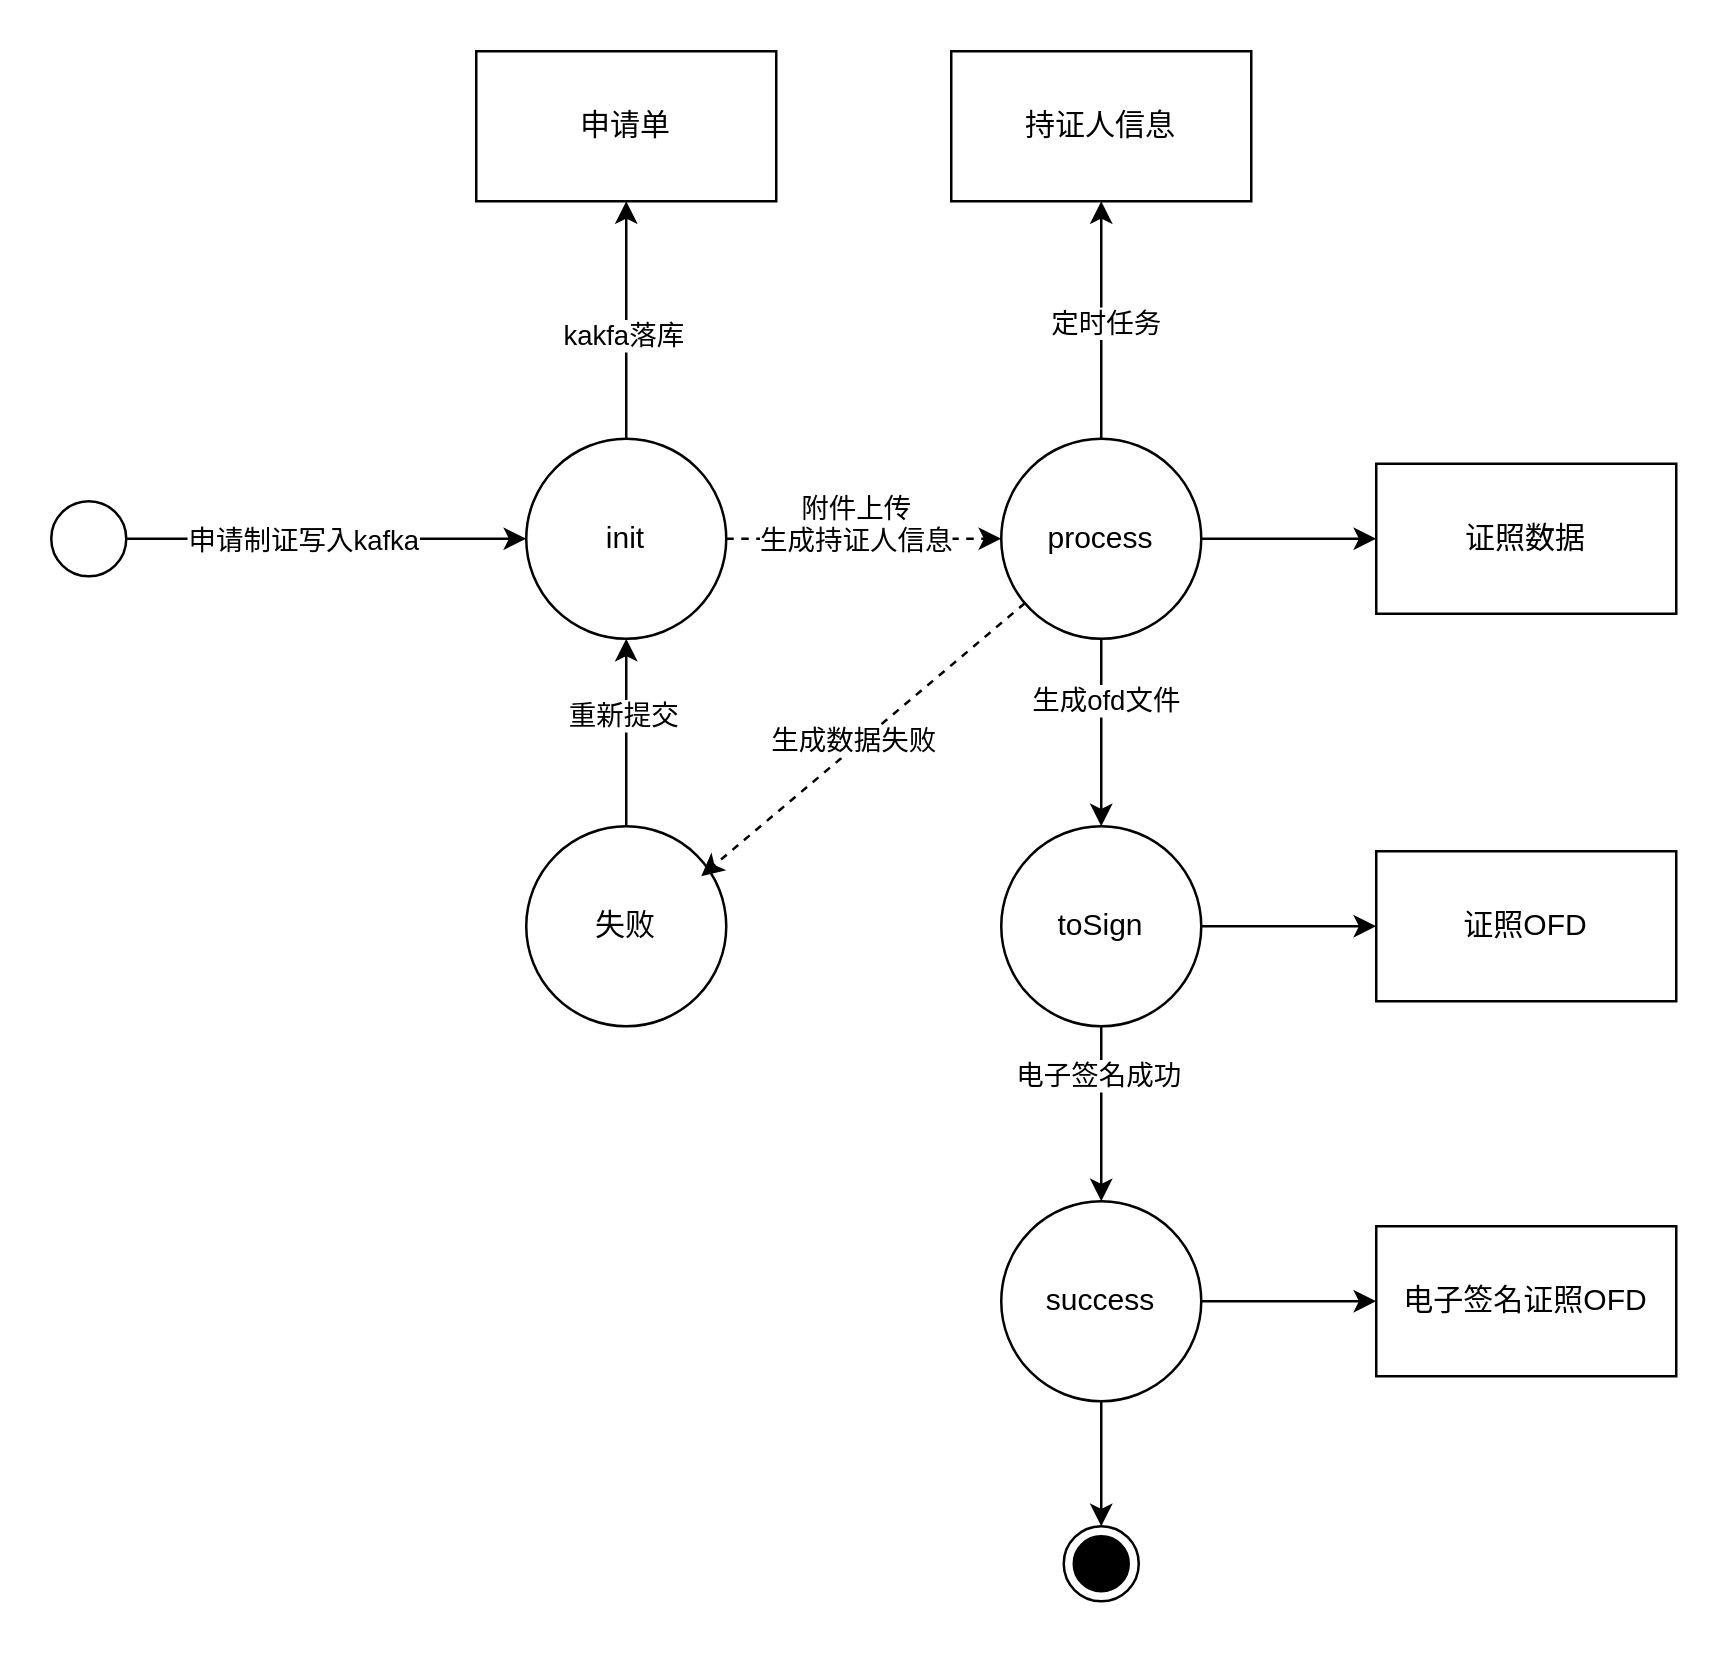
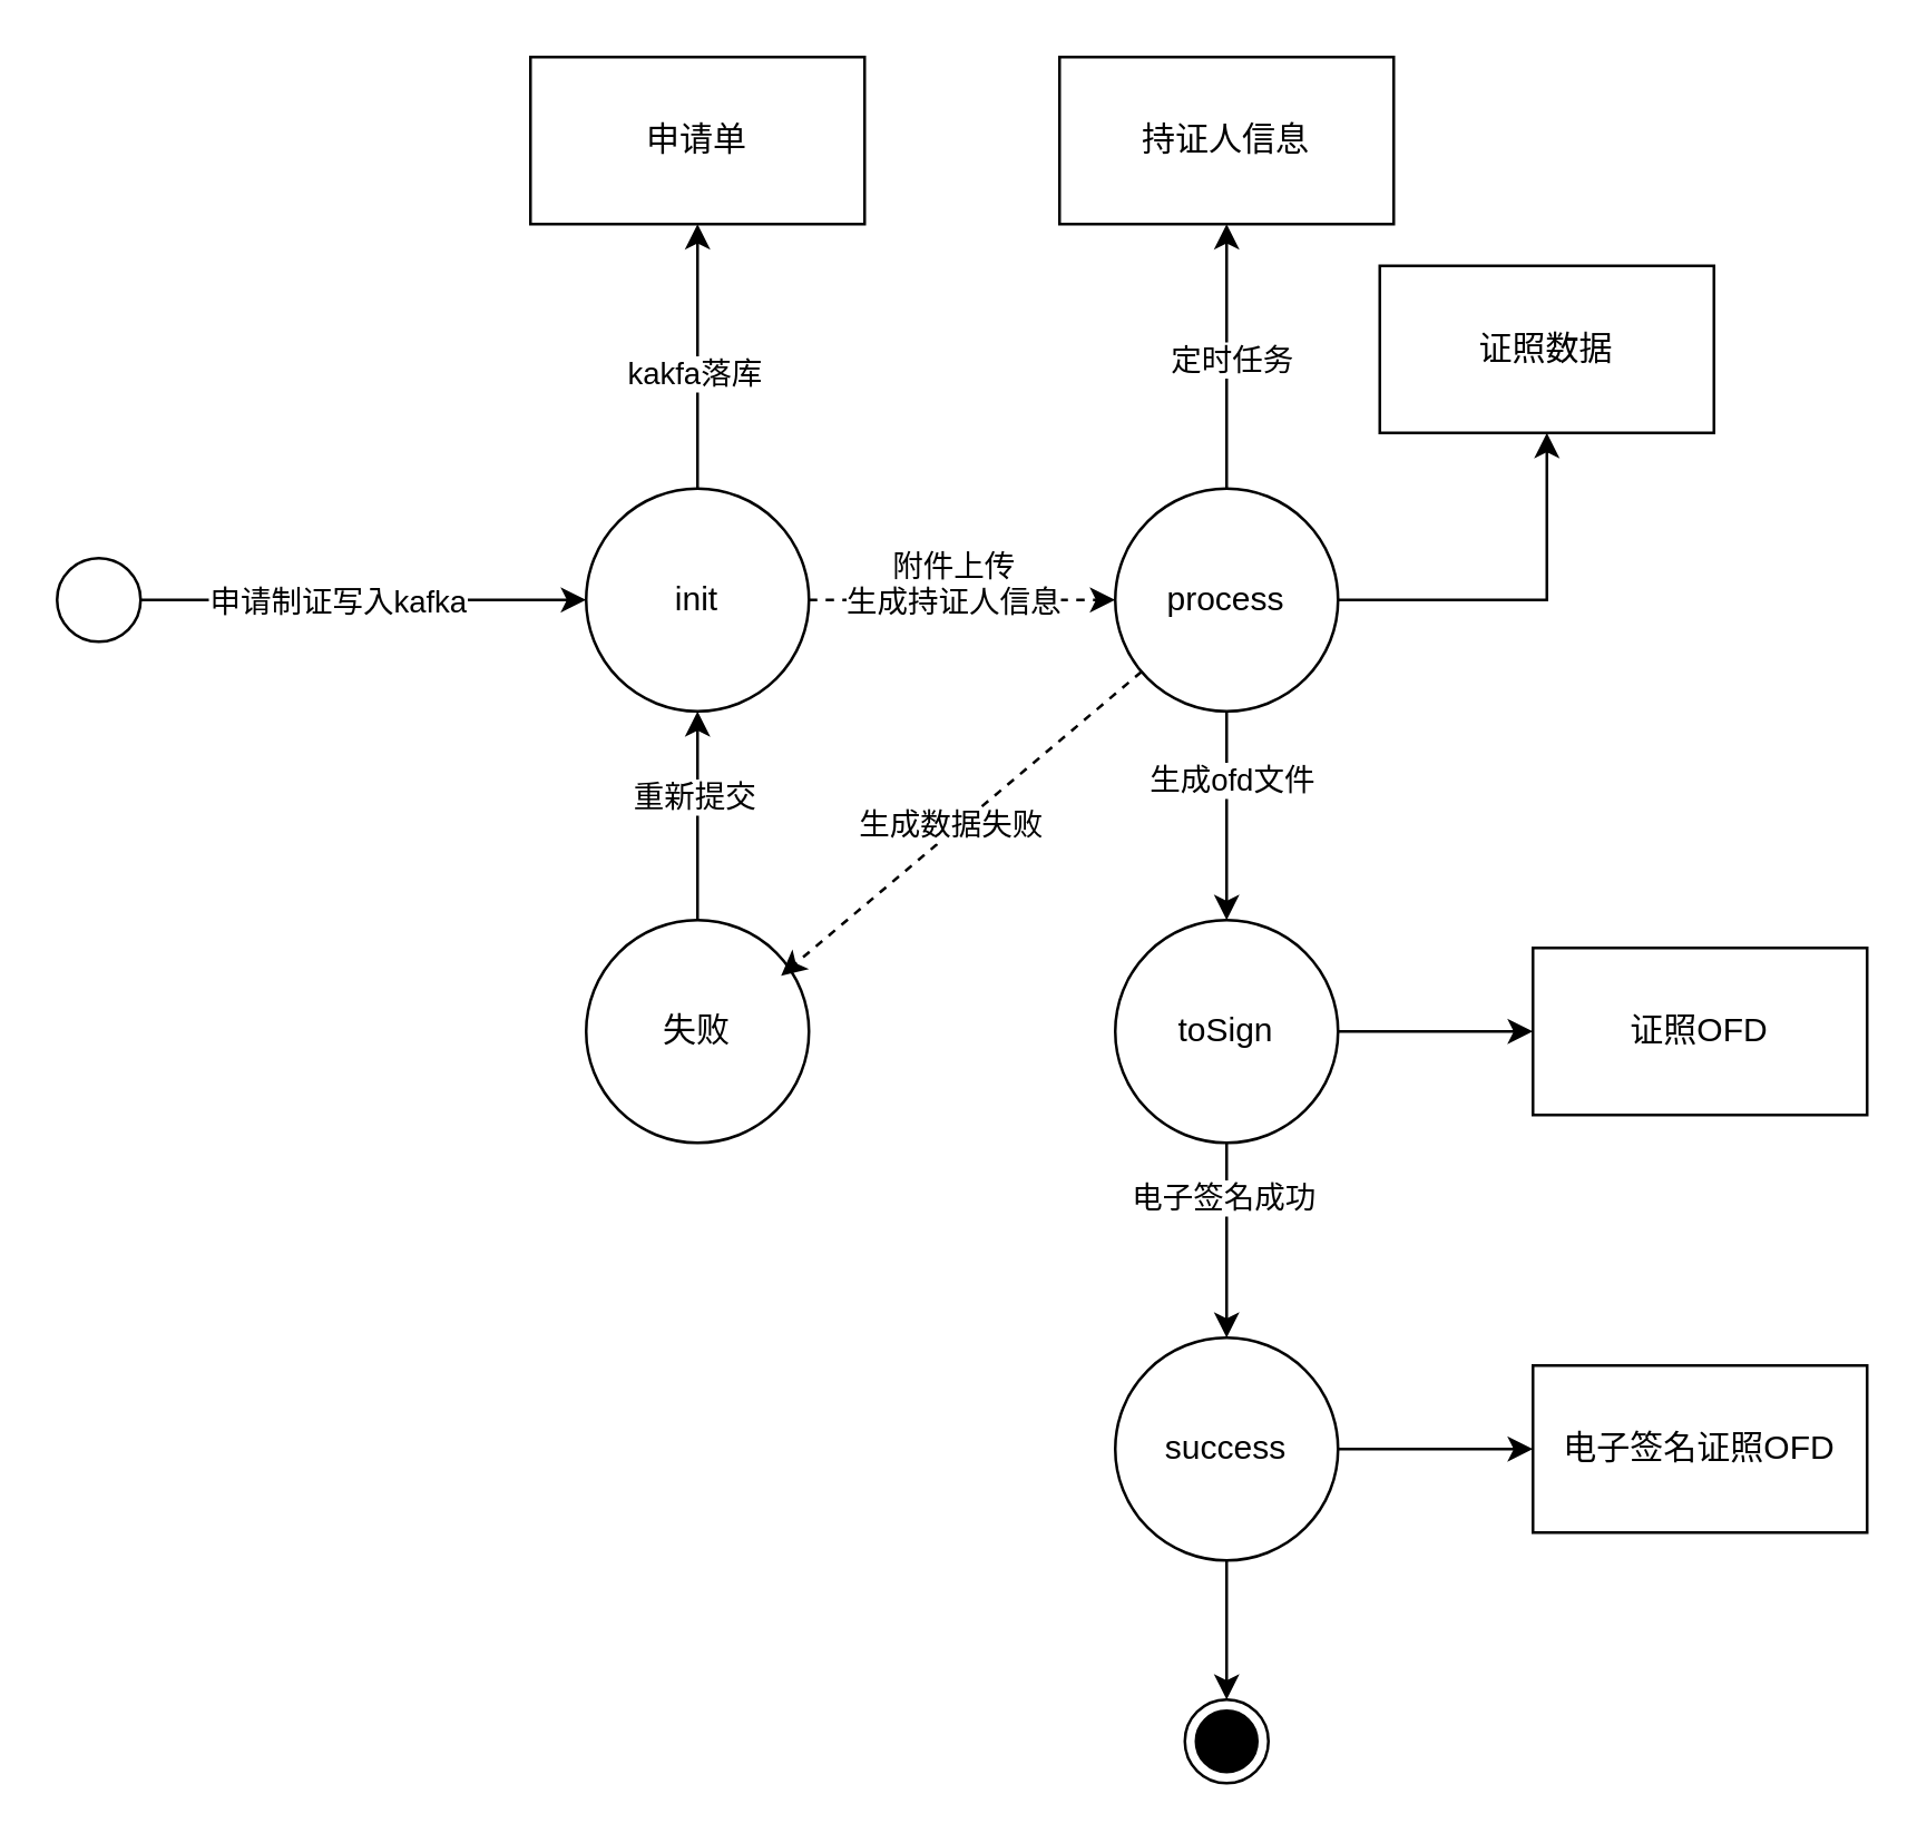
- <mxCell id="4" value="证照数据" style="rounded=0;whiteSpace=wrap;html=1;" vertex="1" parent="1"><mxGeometry x="550" y="185" width="120" height="60" as="geometry" /></mxCell>
+ <mxCell id="4" value="证照数据" style="rounded=0;whiteSpace=wrap;html=1;" vertex="1" parent="1"><mxGeometry x="495" y="95" width="120" height="60" as="geometry" /></mxCell>
